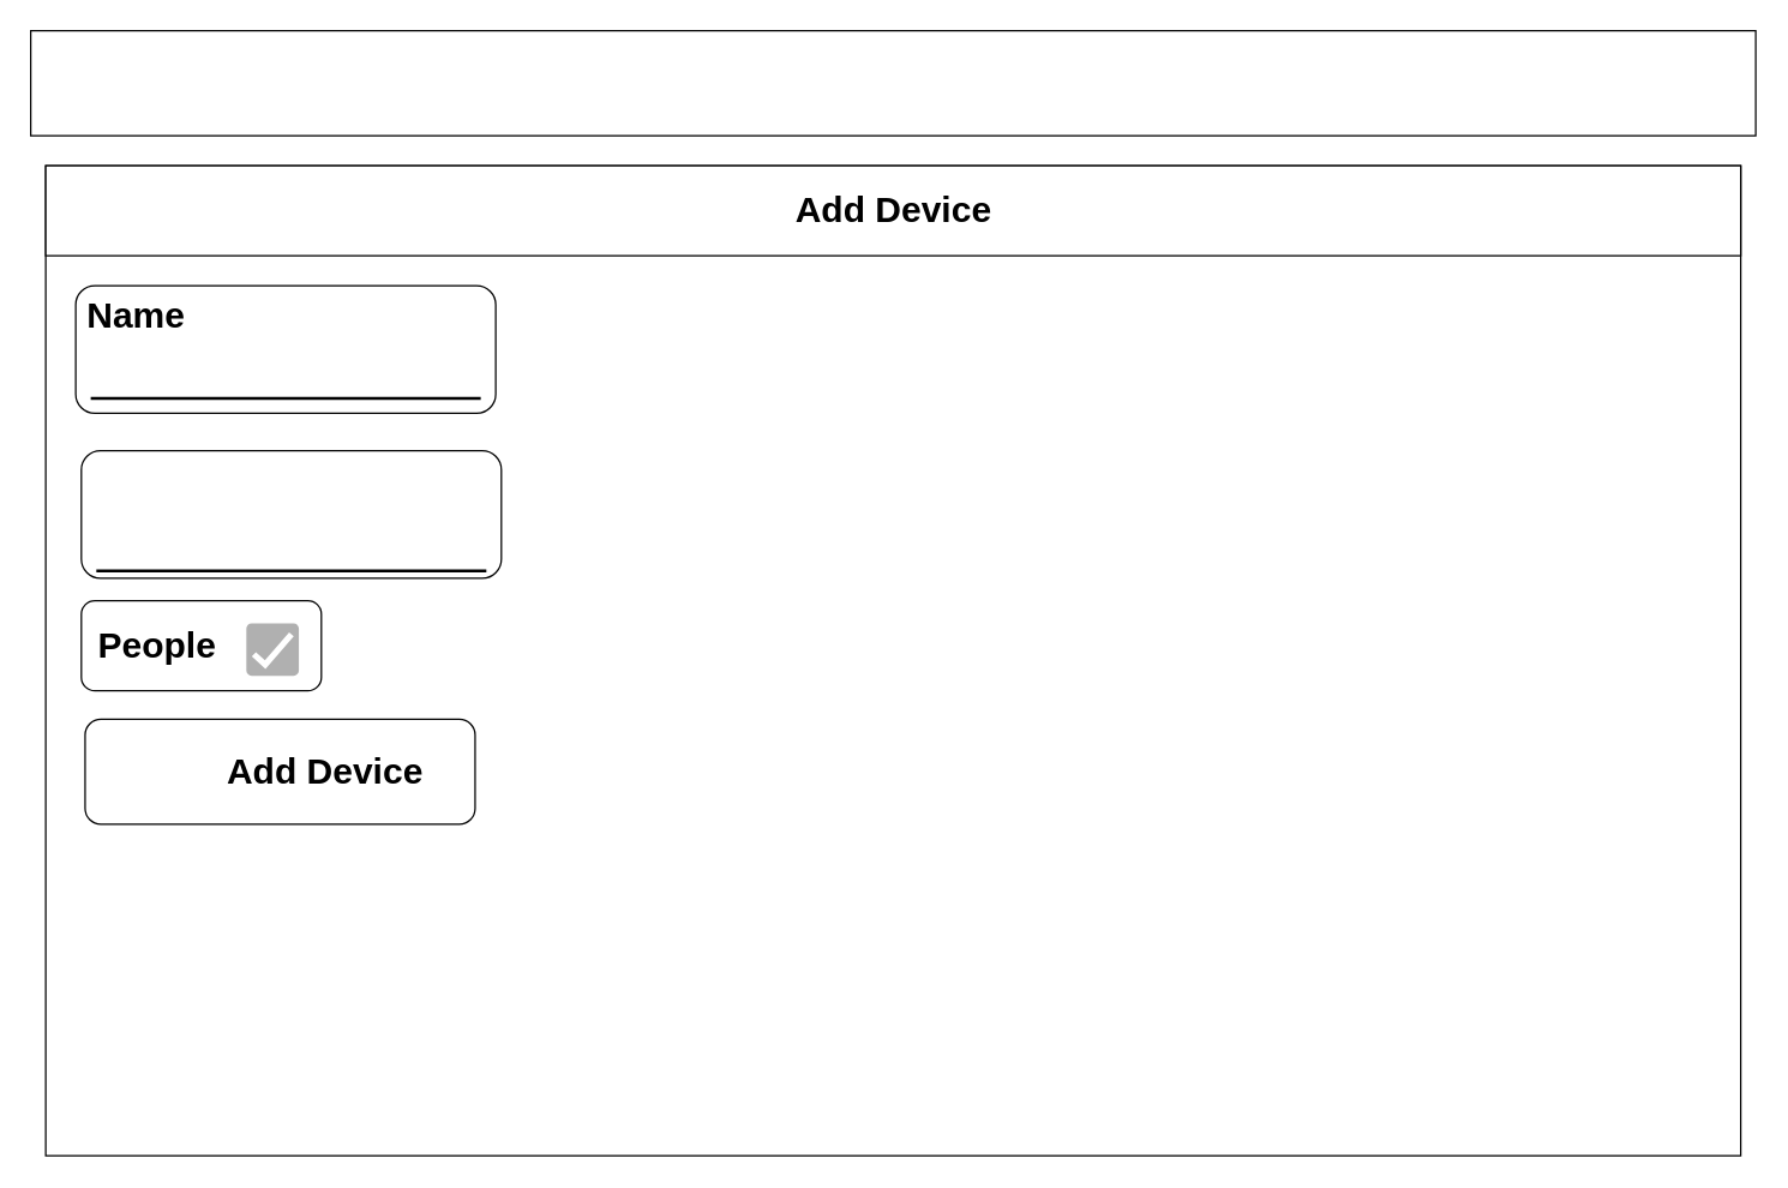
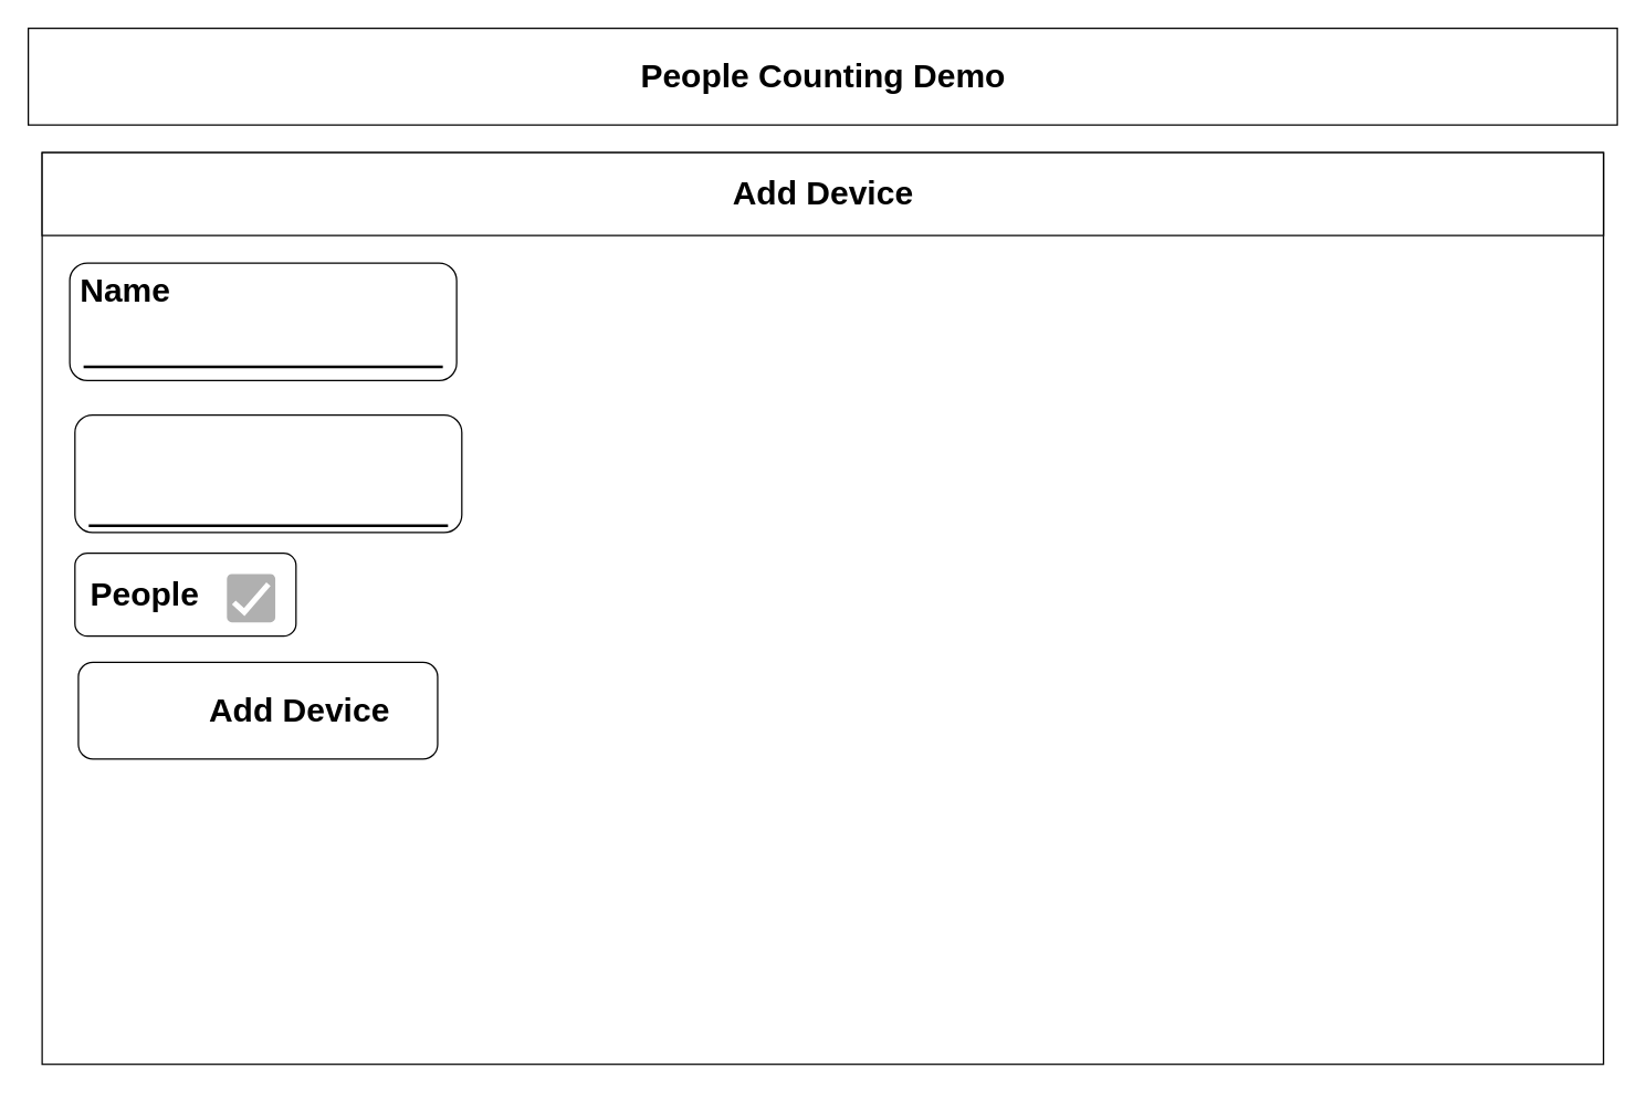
+ <mxCell id="3" value="People Counting Demo" style="text;strokeColor=none;fillColor=none;html=1;fontSize=24;fontStyle=1;verticalAlign=middle;align=center;" parent="1" vertex="1"><mxGeometry x="470" y="35" width="250" height="40" as="geometry" /></mxCell>
